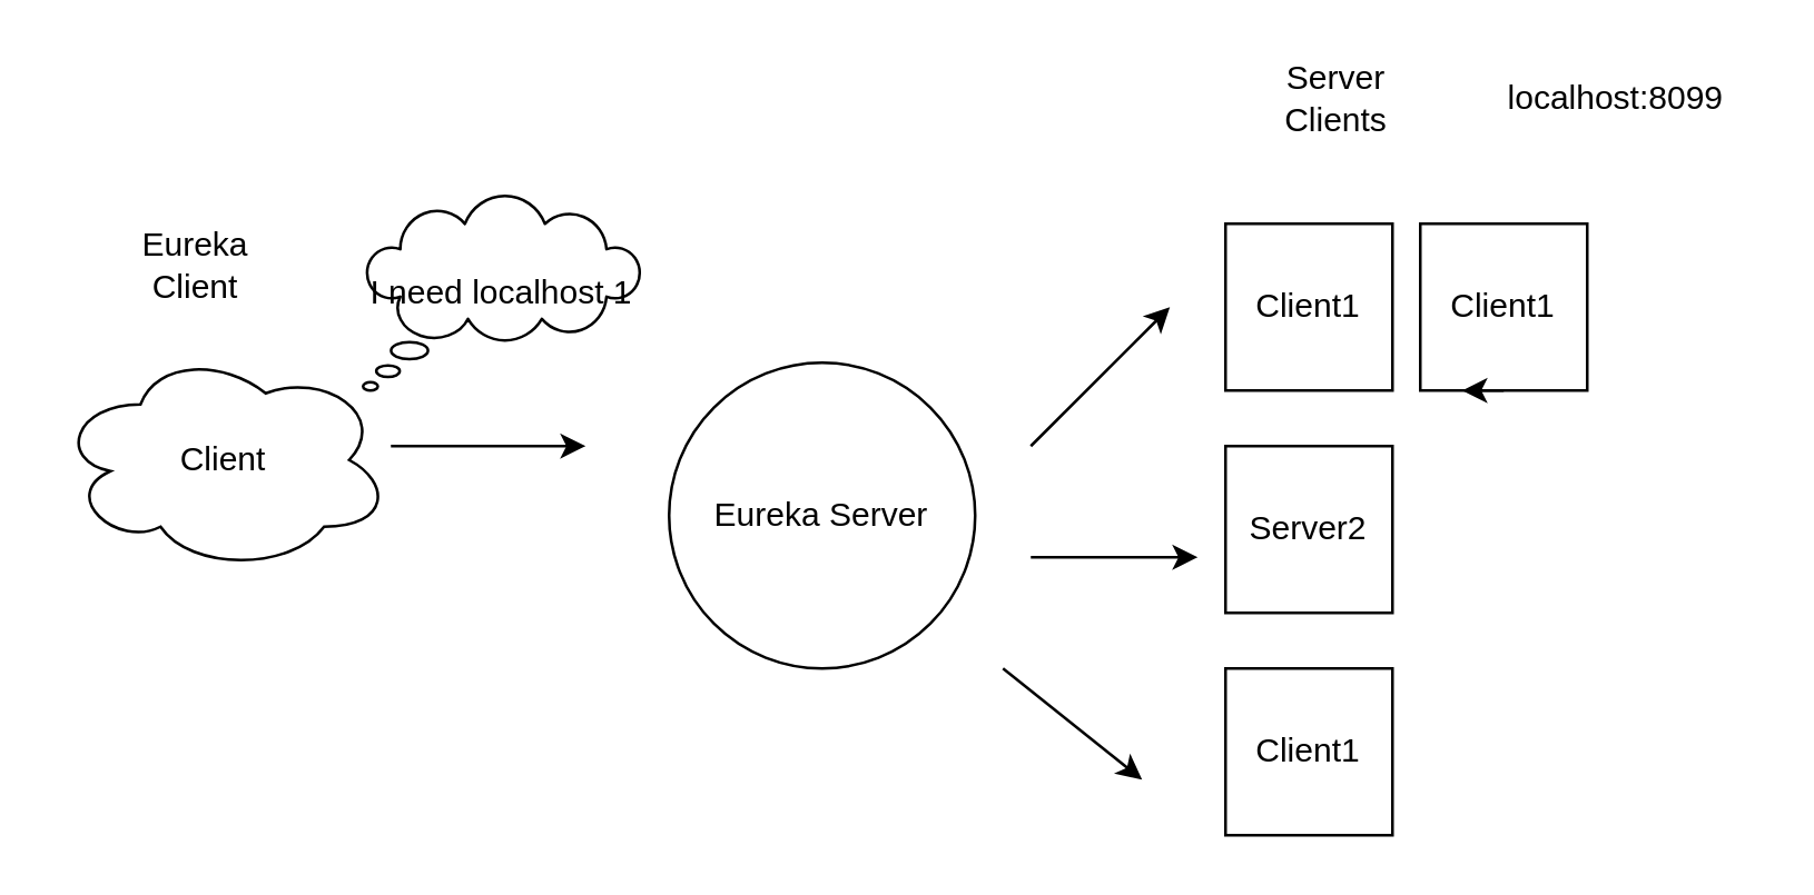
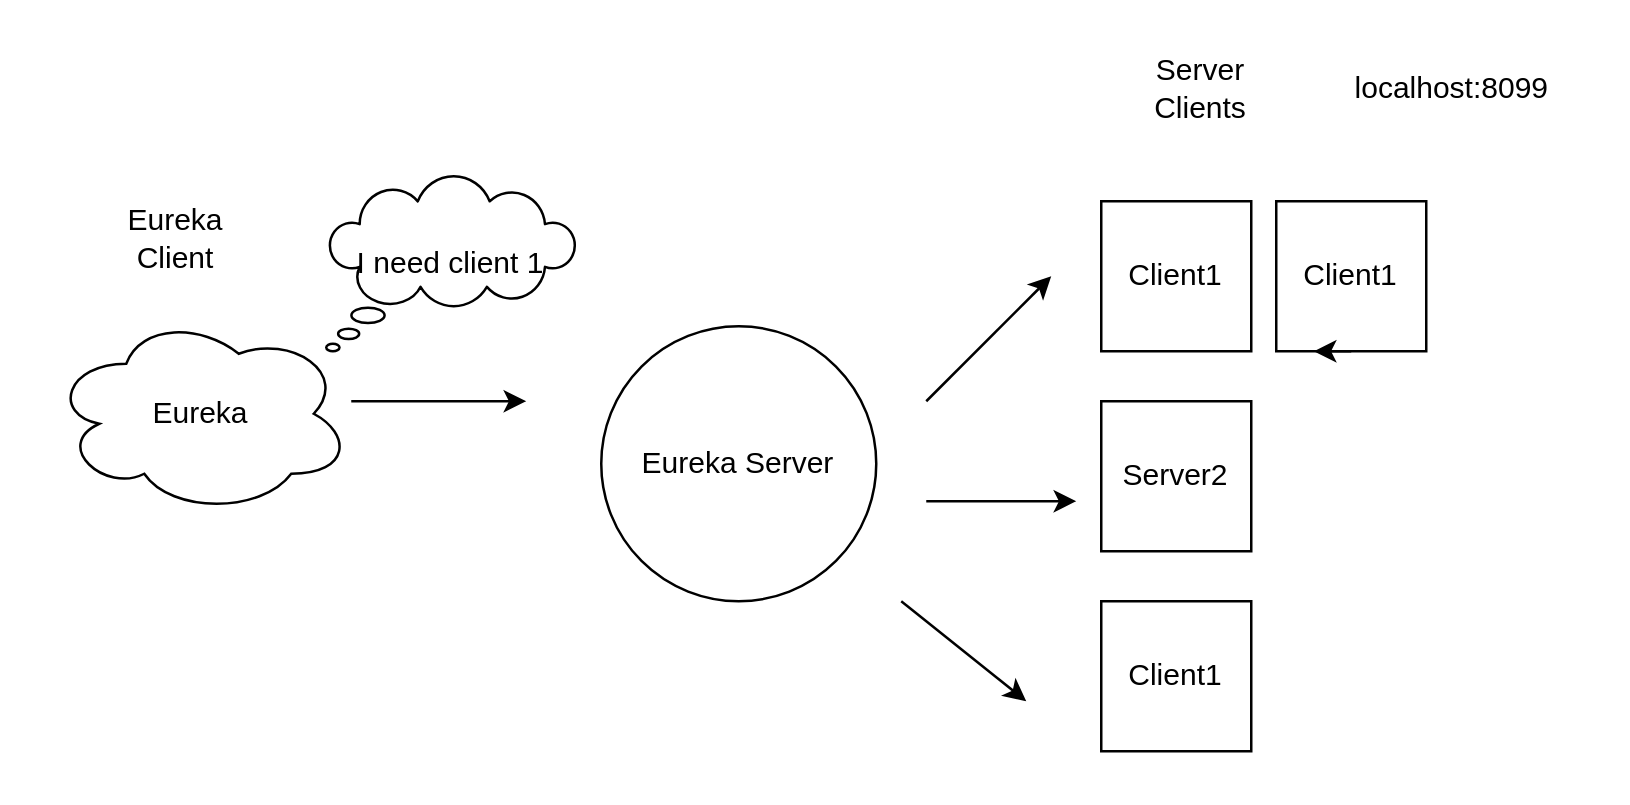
- <mxCell id="13" value="I need localhost 1&lt;br&gt;" style="whiteSpace=wrap;html=1;shape=mxgraph.basic.cloud_callout" vertex="1" parent="1"><mxGeometry x="130" y="70" width="100" height="70" as="geometry" /></mxCell>
+ <mxCell id="13" value="I need client 1&lt;br&gt;" style="whiteSpace=wrap;html=1;shape=mxgraph.basic.cloud_callout" vertex="1" parent="1"><mxGeometry x="130" y="70" width="100" height="70" as="geometry" /></mxCell>
- <mxCell id="6" value="Client" style="ellipse;shape=cloud;whiteSpace=wrap;html=1;" vertex="1" parent="1"><mxGeometry x="20" y="125" width="120" height="80" as="geometry" /></mxCell>
+ <mxCell id="6" value="Eureka" style="ellipse;shape=cloud;whiteSpace=wrap;html=1;" vertex="1" parent="1"><mxGeometry x="20" y="125" width="120" height="80" as="geometry" /></mxCell>
